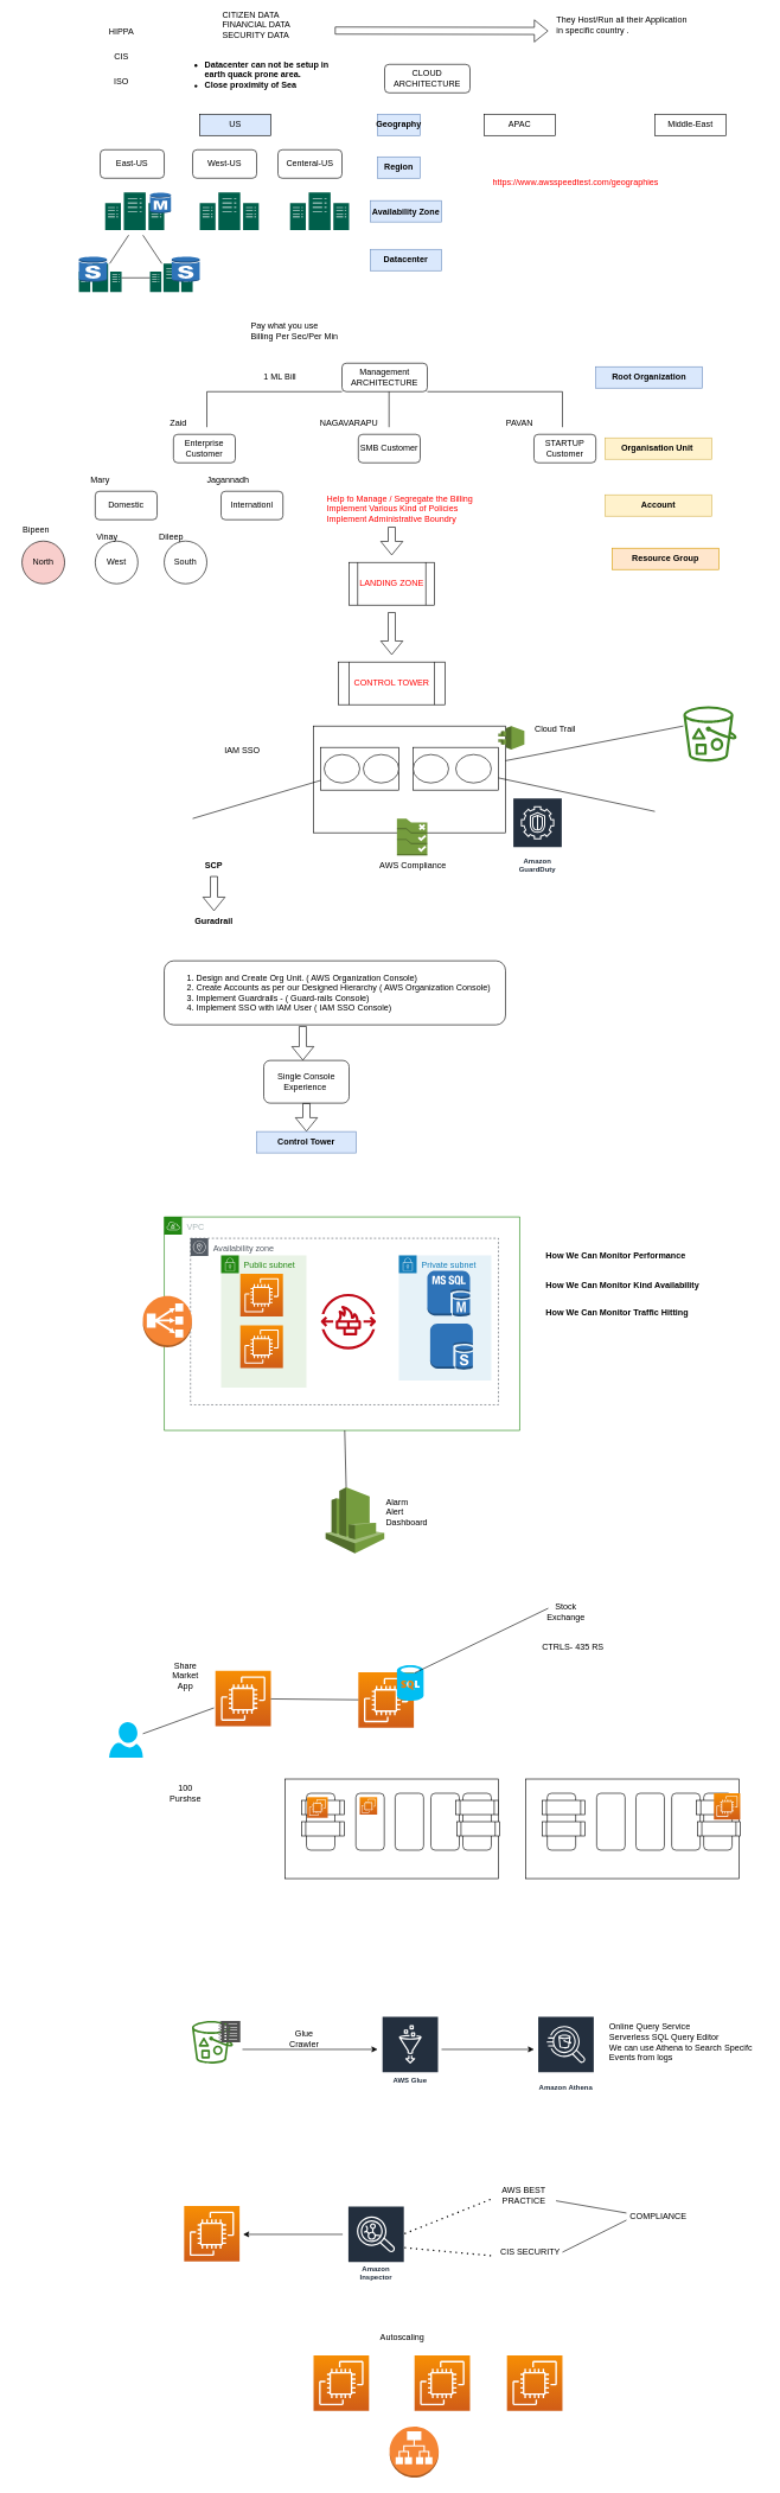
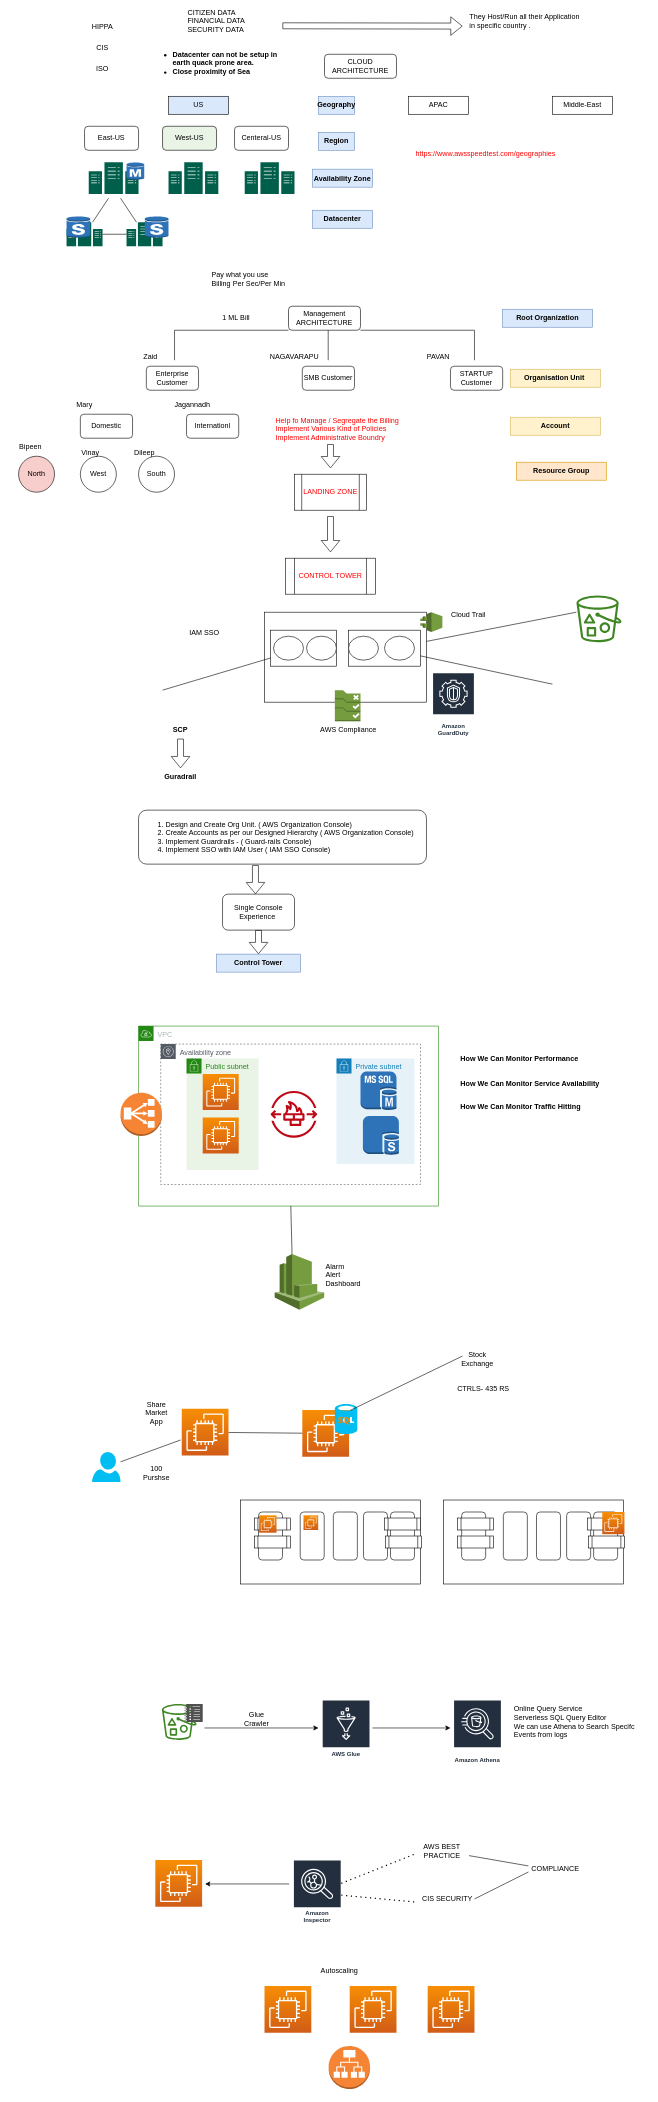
- <mxCell id="14" value="West-US" style="rounded=1;whiteSpace=wrap;html=1;" parent="1" vertex="1"><mxGeometry x="270" y="210" width="90" height="40" as="geometry" /></mxCell>
+ <mxCell id="14" value="West-US" style="rounded=1;whiteSpace=wrap;html=1;fillColor=#e9f3e6;" parent="1" vertex="1"><mxGeometry x="270" y="210" width="90" height="40" as="geometry" /></mxCell>
- <mxCell id="104" value="How We Can Monitor Kind Availability&amp;nbsp;" style="text;html=1;strokeColor=none;fillColor=none;align=left;verticalAlign=middle;whiteSpace=wrap;rounded=0;fontStyle=1" parent="1" vertex="1"><mxGeometry x="765" y="1791" width="275" height="30" as="geometry" /></mxCell>
+ <mxCell id="104" value="How We Can Monitor Service Availability&amp;nbsp;" style="text;html=1;strokeColor=none;fillColor=none;align=left;verticalAlign=middle;whiteSpace=wrap;rounded=0;fontStyle=1" parent="1" vertex="1"><mxGeometry x="765" y="1791" width="275" height="30" as="geometry" /></mxCell>
- <mxCell id="119" value="100 Purshse" style="text;html=1;strokeColor=none;fillColor=none;align=center;verticalAlign=middle;whiteSpace=wrap;rounded=0;" vertex="1" parent="1"><mxGeometry x="230" y="2505" width="60" height="30" as="geometry" /></mxCell>
+ <mxCell id="119" value="100 Purshse" style="text;html=1;strokeColor=none;fillColor=none;align=center;verticalAlign=middle;whiteSpace=wrap;rounded=0;" vertex="1" parent="1"><mxGeometry x="230" y="2440" width="60" height="30" as="geometry" /></mxCell>
